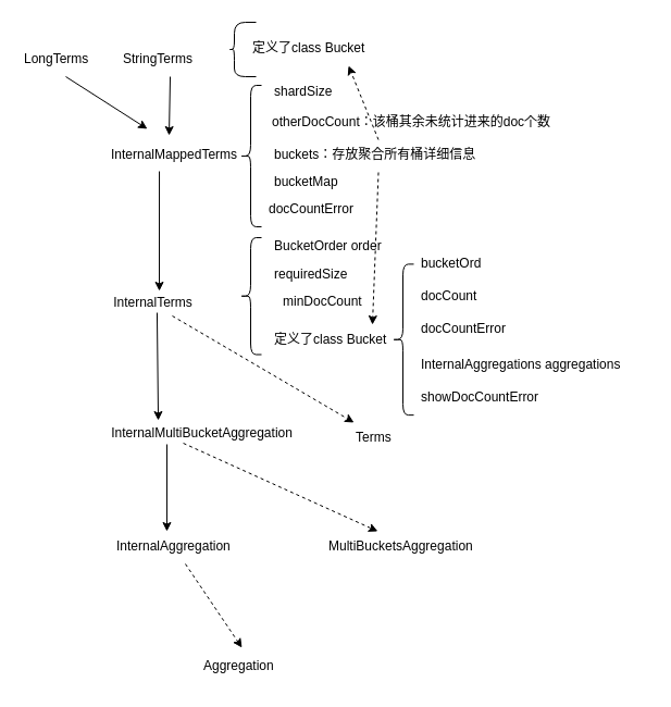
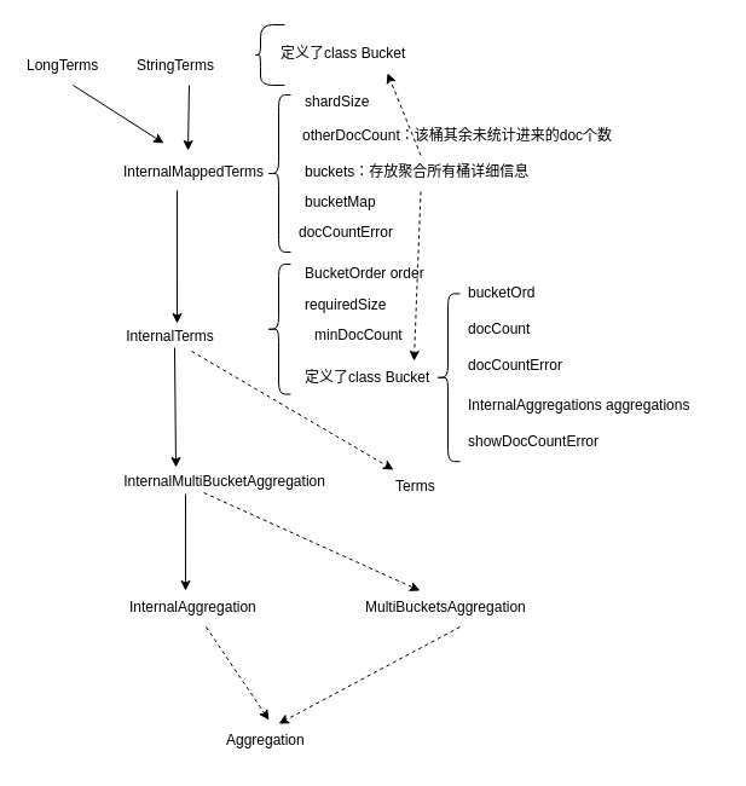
+ <mxCell id="22" value="" style="endArrow=classic;html=1;dashed=1;exitX=0.5;exitY=1;exitDx=0;exitDy=0;entryX=0.5;entryY=0;entryDx=0;entryDy=0;" parent="1" source="5" target="6" edge="1"><mxGeometry width="50" height="50" relative="1" as="geometry"><mxPoint x="178.08" y="417" as="sourcePoint" /><mxPoint x="348.45" y="498" as="targetPoint" /></mxGeometry></mxCell>
